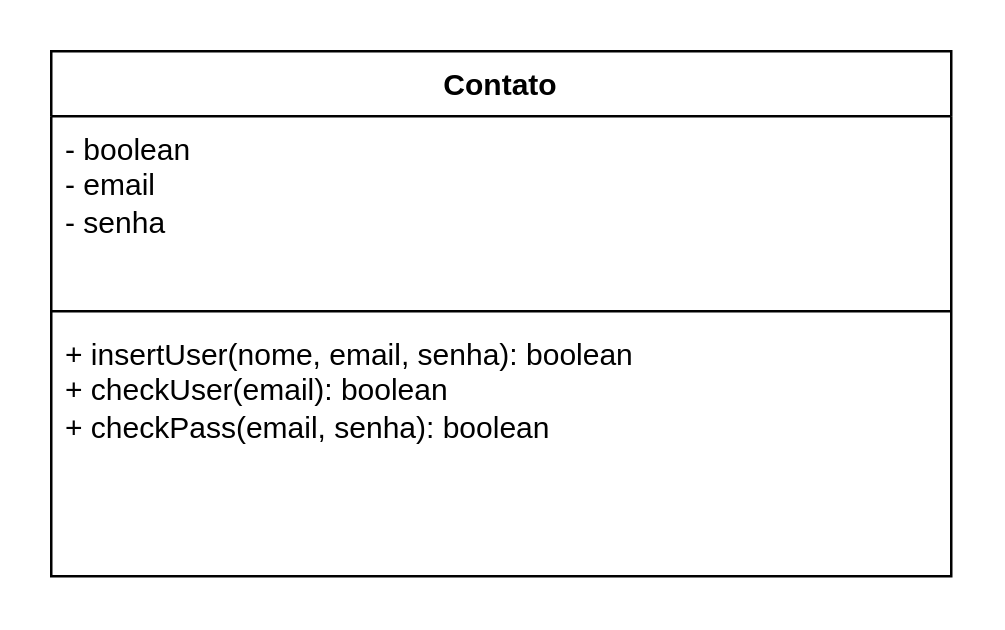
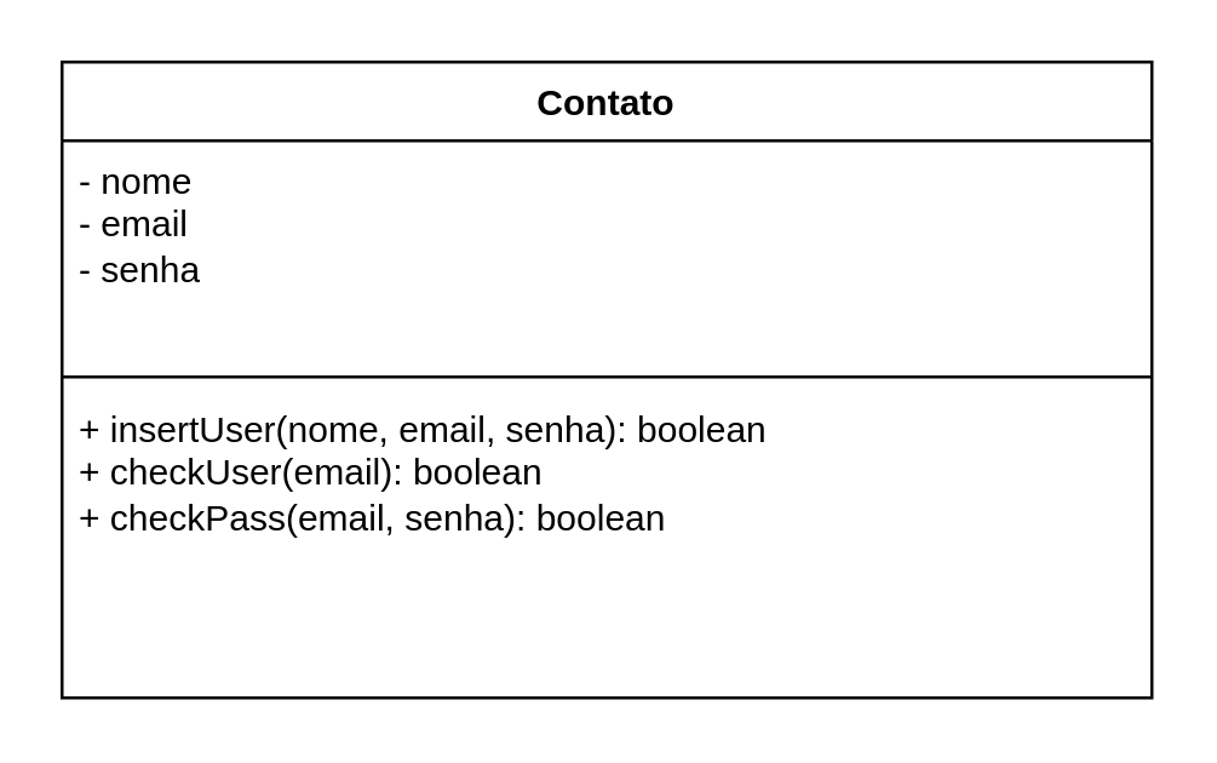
- <mxCell id="3" value="- boolean&lt;div&gt;- email&lt;/div&gt;&lt;div&gt;- senha&lt;/div&gt;" style="text;strokeColor=none;fillColor=none;align=left;verticalAlign=top;spacingLeft=4;spacingRight=4;overflow=hidden;rotatable=0;points=[[0,0.5],[1,0.5]];portConstraint=eastwest;whiteSpace=wrap;html=1;" vertex="1" parent="2"><mxGeometry y="26" width="360" height="74" as="geometry" /></mxCell>
+ <mxCell id="3" value="- nome&lt;div&gt;- email&lt;/div&gt;&lt;div&gt;- senha&lt;/div&gt;" style="text;strokeColor=none;fillColor=none;align=left;verticalAlign=top;spacingLeft=4;spacingRight=4;overflow=hidden;rotatable=0;points=[[0,0.5],[1,0.5]];portConstraint=eastwest;whiteSpace=wrap;html=1;" vertex="1" parent="2"><mxGeometry y="26" width="360" height="74" as="geometry" /></mxCell>
